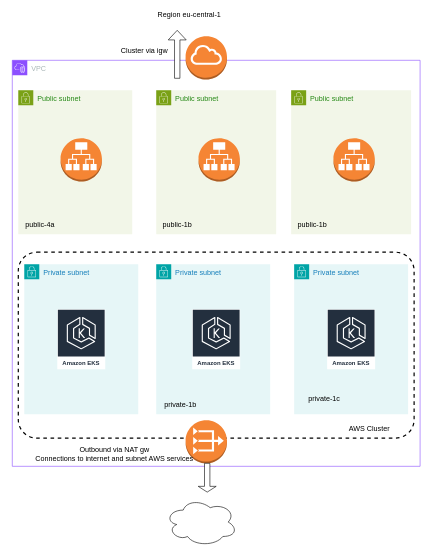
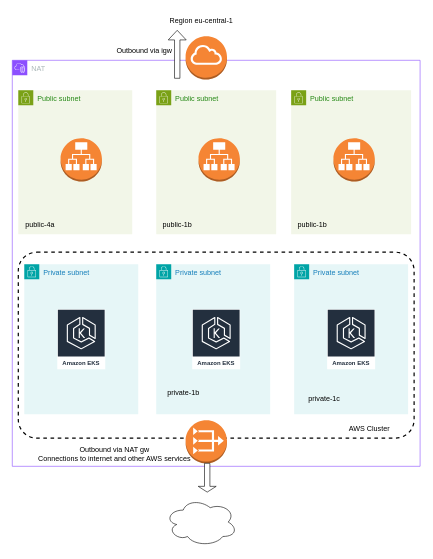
- <mxCell id="25" value="Region eu-central-1" style="text;html=1;align=center;verticalAlign=middle;resizable=0;points=[];autosize=1;strokeColor=none;fillColor=none;" vertex="1" parent="1"><mxGeometry x="250" y="10" width="130" height="30" as="geometry" /></mxCell>
+ <mxCell id="25" value="Region eu-central-1" style="text;html=1;align=center;verticalAlign=middle;resizable=0;points=[];autosize=1;strokeColor=none;fillColor=none;" vertex="1" parent="1"><mxGeometry x="270" width="130" height="30" as="geometry" y="20" /></mxCell>
- <mxCell id="28" value="Cluster via igw" style="text;html=1;align=center;verticalAlign=middle;resizable=0;points=[];autosize=1;strokeColor=none;fillColor=none;" vertex="1" parent="1"><mxGeometry x="180" y="70" width="120" height="30" as="geometry" /></mxCell>
+ <mxCell id="28" value="Outbound via igw" style="text;html=1;align=center;verticalAlign=middle;resizable=0;points=[];autosize=1;strokeColor=none;fillColor=none;" vertex="1" parent="1"><mxGeometry x="180" y="70" width="120" height="30" as="geometry" /></mxCell>
- <mxCell id="2" value="VPC" style="points=[[0,0],[0.25,0],[0.5,0],[0.75,0],[1,0],[1,0.25],[1,0.5],[1,0.75],[1,1],[0.75,1],[0.5,1],[0.25,1],[0,1],[0,0.75],[0,0.5],[0,0.25]];outlineConnect=0;gradientColor=none;html=1;whiteSpace=wrap;fontSize=12;fontStyle=0;container=1;pointerEvents=0;collapsible=0;recursiveResize=0;shape=mxgraph.aws4.group;grIcon=mxgraph.aws4.group_vpc2;strokeColor=#8C4FFF;fillColor=none;verticalAlign=top;align=left;spacingLeft=30;fontColor=#AAB7B8;dashed=0;" vertex="1" parent="1"><mxGeometry x="20" y="100" width="680" height="677" as="geometry" /></mxCell>
+ <mxCell id="2" value="NAT" style="points=[[0,0],[0.25,0],[0.5,0],[0.75,0],[1,0],[1,0.25],[1,0.5],[1,0.75],[1,1],[0.75,1],[0.5,1],[0.25,1],[0,1],[0,0.75],[0,0.5],[0,0.25]];outlineConnect=0;gradientColor=none;html=1;whiteSpace=wrap;fontSize=12;fontStyle=0;container=1;pointerEvents=0;collapsible=0;recursiveResize=0;shape=mxgraph.aws4.group;grIcon=mxgraph.aws4.group_vpc2;strokeColor=#8C4FFF;fillColor=none;verticalAlign=top;align=left;spacingLeft=30;fontColor=#AAB7B8;dashed=0;" vertex="1" parent="1"><mxGeometry x="20" y="100" width="680" height="677" as="geometry" /></mxCell>
- <mxCell id="20" value="private-1b" style="text;html=1;align=center;verticalAlign=middle;resizable=0;points=[];autosize=1;strokeColor=none;fillColor=none;" vertex="1" parent="2"><mxGeometry x="240" y="560" width="80" height="30" as="geometry" /></mxCell>
+ <mxCell id="20" value="private-1b" style="text;html=1;align=center;verticalAlign=middle;resizable=0;points=[];autosize=1;strokeColor=none;fillColor=none;" vertex="1" parent="2"><mxGeometry x="245" y="540" width="80" height="30" as="geometry" /></mxCell>
- <mxCell id="24" value="Outbound via NAT gw&lt;div&gt;Connections to internet and subnet AWS services&lt;/div&gt;" style="text;html=1;align=center;verticalAlign=middle;resizable=0;points=[];autosize=1;strokeColor=none;fillColor=none;" vertex="1" parent="2"><mxGeometry x="30" y="637" width="280" height="40" as="geometry" /></mxCell>
+ <mxCell id="24" value="Outbound via NAT gw&lt;div&gt;Connections to internet and other AWS services&lt;/div&gt;" style="text;html=1;align=center;verticalAlign=middle;resizable=0;points=[];autosize=1;strokeColor=none;fillColor=none;" vertex="1" parent="2"><mxGeometry x="30" y="637" width="280" height="40" as="geometry" /></mxCell>
